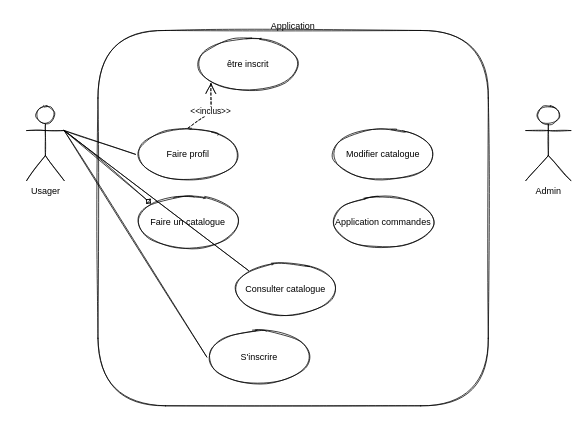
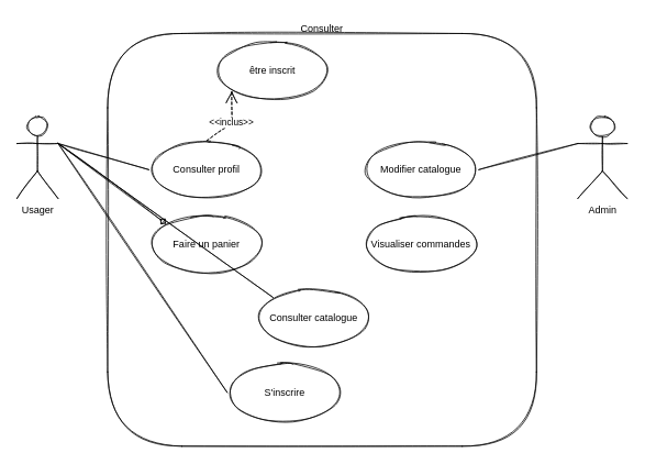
- <mxCell id="3" value="Application" style="text;html=1;strokeColor=none;fillColor=none;align=center;verticalAlign=middle;whiteSpace=wrap;rounded=0;sketch=1;" parent="1" vertex="1"><mxGeometry x="360" y="20" width="60" height="30" as="geometry" /></mxCell>
+ <mxCell id="3" value="Consulter" style="text;html=1;strokeColor=none;fillColor=none;align=center;verticalAlign=middle;whiteSpace=wrap;rounded=0;sketch=1;" parent="1" vertex="1"><mxGeometry x="360" y="20" width="60" height="30" as="geometry" /></mxCell>
+ <mxCell id="13" value="" style="endArrow=none;html=1;rounded=0;sketch=1;entryX=0;entryY=0.333;entryDx=0;entryDy=0;entryPerimeter=0;exitX=1;exitY=0.5;exitDx=0;exitDy=0;" parent="1" source="12" target="11" edge="1"><mxGeometry relative="1" as="geometry"><mxPoint x="300" y="370" as="sourcePoint" /><mxPoint x="460" y="370" as="targetPoint" /></mxGeometry></mxCell>
- <mxCell id="4" value="Usager" style="shape=umlActor;verticalLabelPosition=bottom;verticalAlign=top;html=1;outlineConnect=0;sketch=1;" parent="1" vertex="1"><mxGeometry x="35" y="140" width="50" height="100" as="geometry" /></mxCell>
+ <mxCell id="4" value="Usager" style="shape=umlActor;verticalLabelPosition=bottom;verticalAlign=top;html=1;outlineConnect=0;sketch=1;" parent="1" vertex="1"><mxGeometry x="20" y="140" width="50" height="100" as="geometry" /></mxCell>
- <mxCell id="6" value="Faire profil" style="ellipse;whiteSpace=wrap;html=1;sketch=1;" parent="1" vertex="1"><mxGeometry x="180" y="170" width="140" height="70" as="geometry" /></mxCell>
+ <mxCell id="6" value="Consulter profil" style="ellipse;whiteSpace=wrap;html=1;sketch=1;" parent="1" vertex="1"><mxGeometry x="180" y="170" width="140" height="70" as="geometry" /></mxCell>
- <mxCell id="9" value="Faire un catalogue" style="ellipse;whiteSpace=wrap;html=1;sketch=1;" parent="1" vertex="1"><mxGeometry x="180" y="260" width="140" height="70" as="geometry" /></mxCell>
+ <mxCell id="9" value="Faire un panier" style="ellipse;whiteSpace=wrap;html=1;sketch=1;" parent="1" vertex="1"><mxGeometry x="180" y="260" width="140" height="70" as="geometry" /></mxCell>
- <mxCell id="14" value="Application commandes" style="ellipse;whiteSpace=wrap;html=1;sketch=1;" parent="1" vertex="1"><mxGeometry x="440" y="260" width="140" height="70" as="geometry" /></mxCell>
+ <mxCell id="14" value="Visualiser commandes" style="ellipse;whiteSpace=wrap;html=1;sketch=1;" parent="1" vertex="1"><mxGeometry x="440" y="260" width="140" height="70" as="geometry" /></mxCell>
